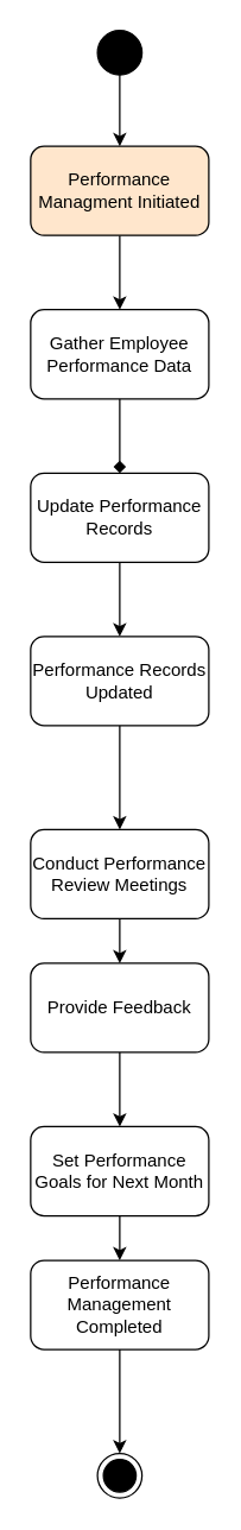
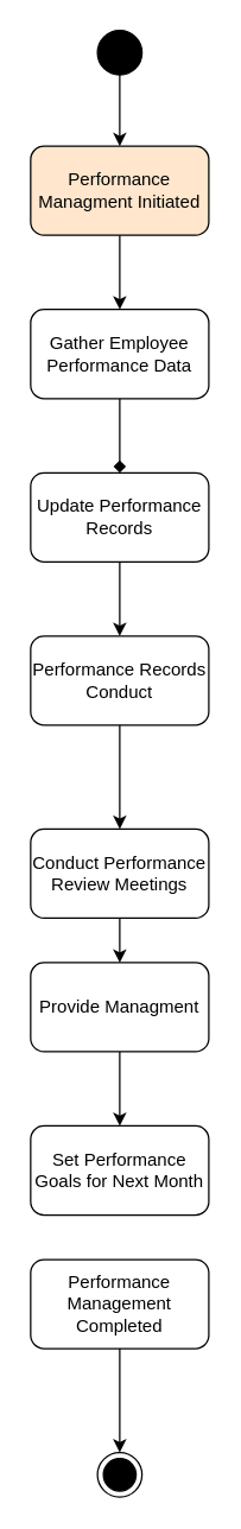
- <mxCell id="11" value="Performance Records Updated" style="whiteSpace=wrap;html=1;rounded=1;" vertex="1" parent="1"><mxGeometry x="20" y="428" width="120" height="60" as="geometry" /></mxCell>
+ <mxCell id="11" value="Performance Records Conduct" style="whiteSpace=wrap;html=1;rounded=1;" vertex="1" parent="1"><mxGeometry x="20" y="428" width="120" height="60" as="geometry" /></mxCell>
- <mxCell id="15" value="Provide Feedback" style="whiteSpace=wrap;html=1;rounded=1;" vertex="1" parent="1"><mxGeometry x="20" y="648" width="120" height="60" as="geometry" /></mxCell>
+ <mxCell id="15" value="Provide Managment" style="whiteSpace=wrap;html=1;rounded=1;" vertex="1" parent="1"><mxGeometry x="20" y="648" width="120" height="60" as="geometry" /></mxCell>
- <mxCell id="16" value="" style="edgeStyle=orthogonalEdgeStyle;rounded=0;orthogonalLoop=1;jettySize=auto;html=1;" edge="1" parent="1" source="17" target="19"><mxGeometry relative="1" as="geometry" /></mxCell>
